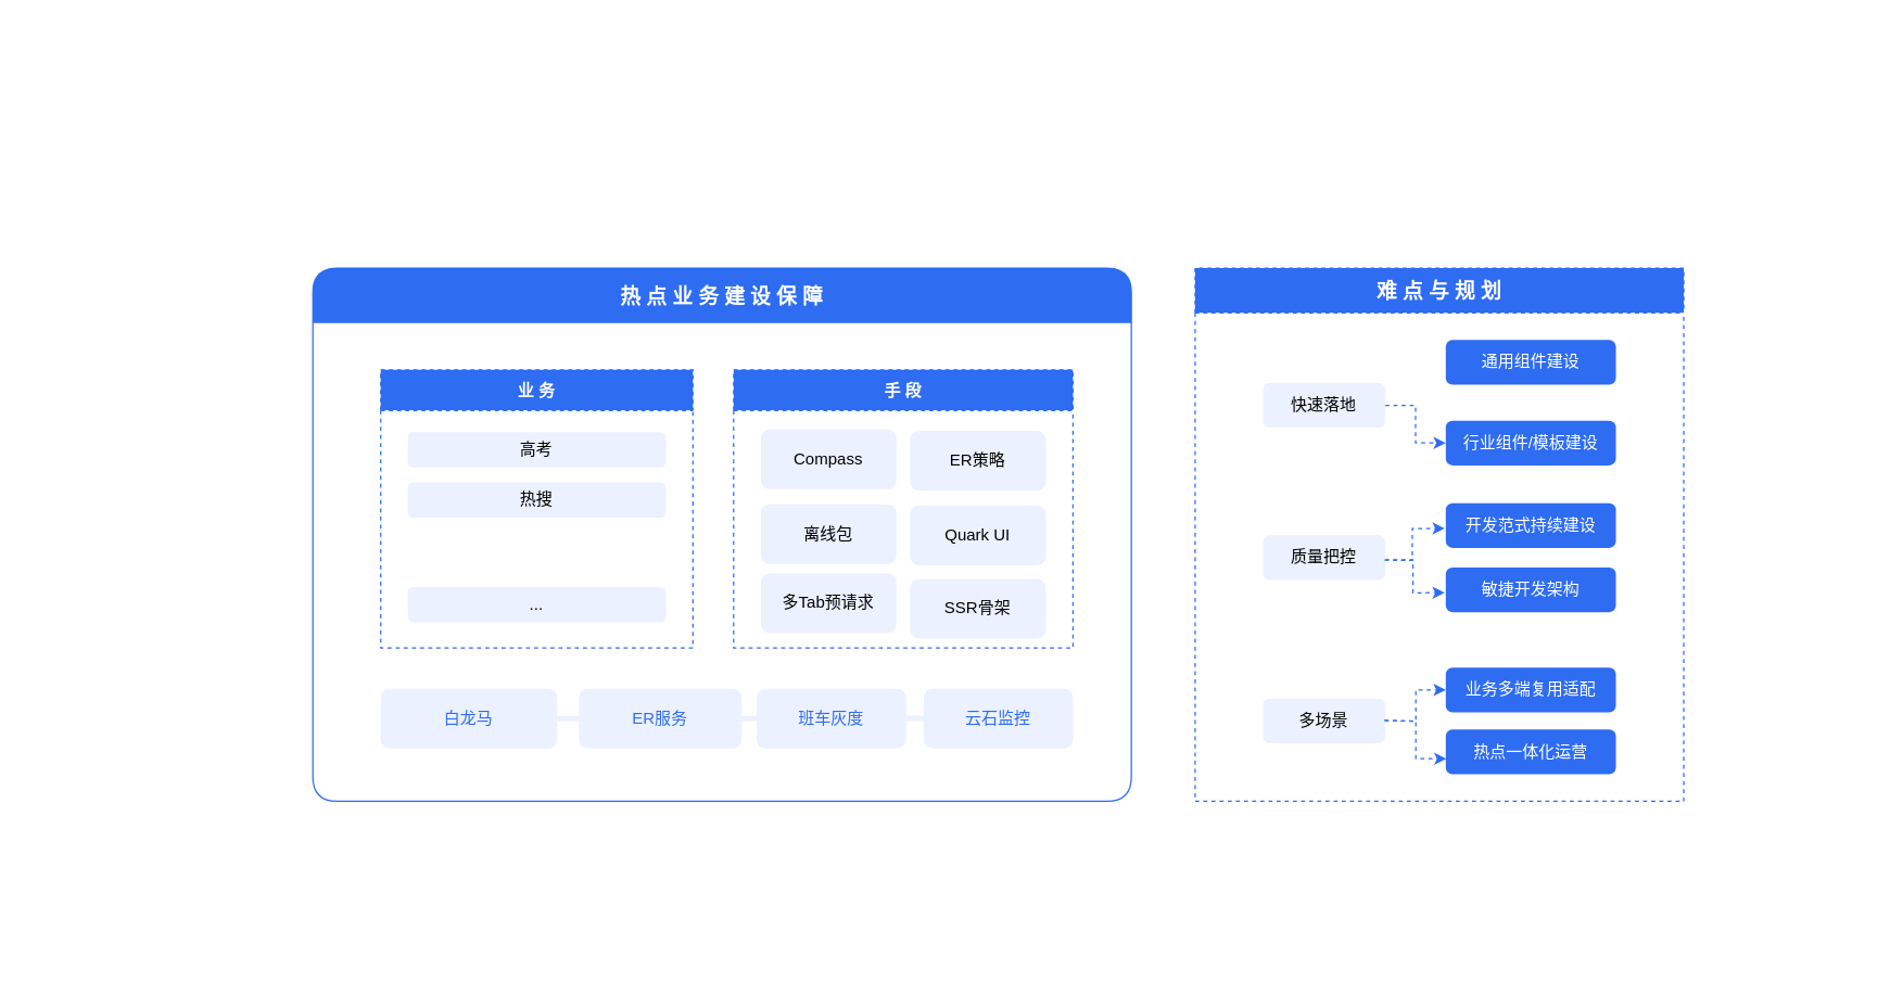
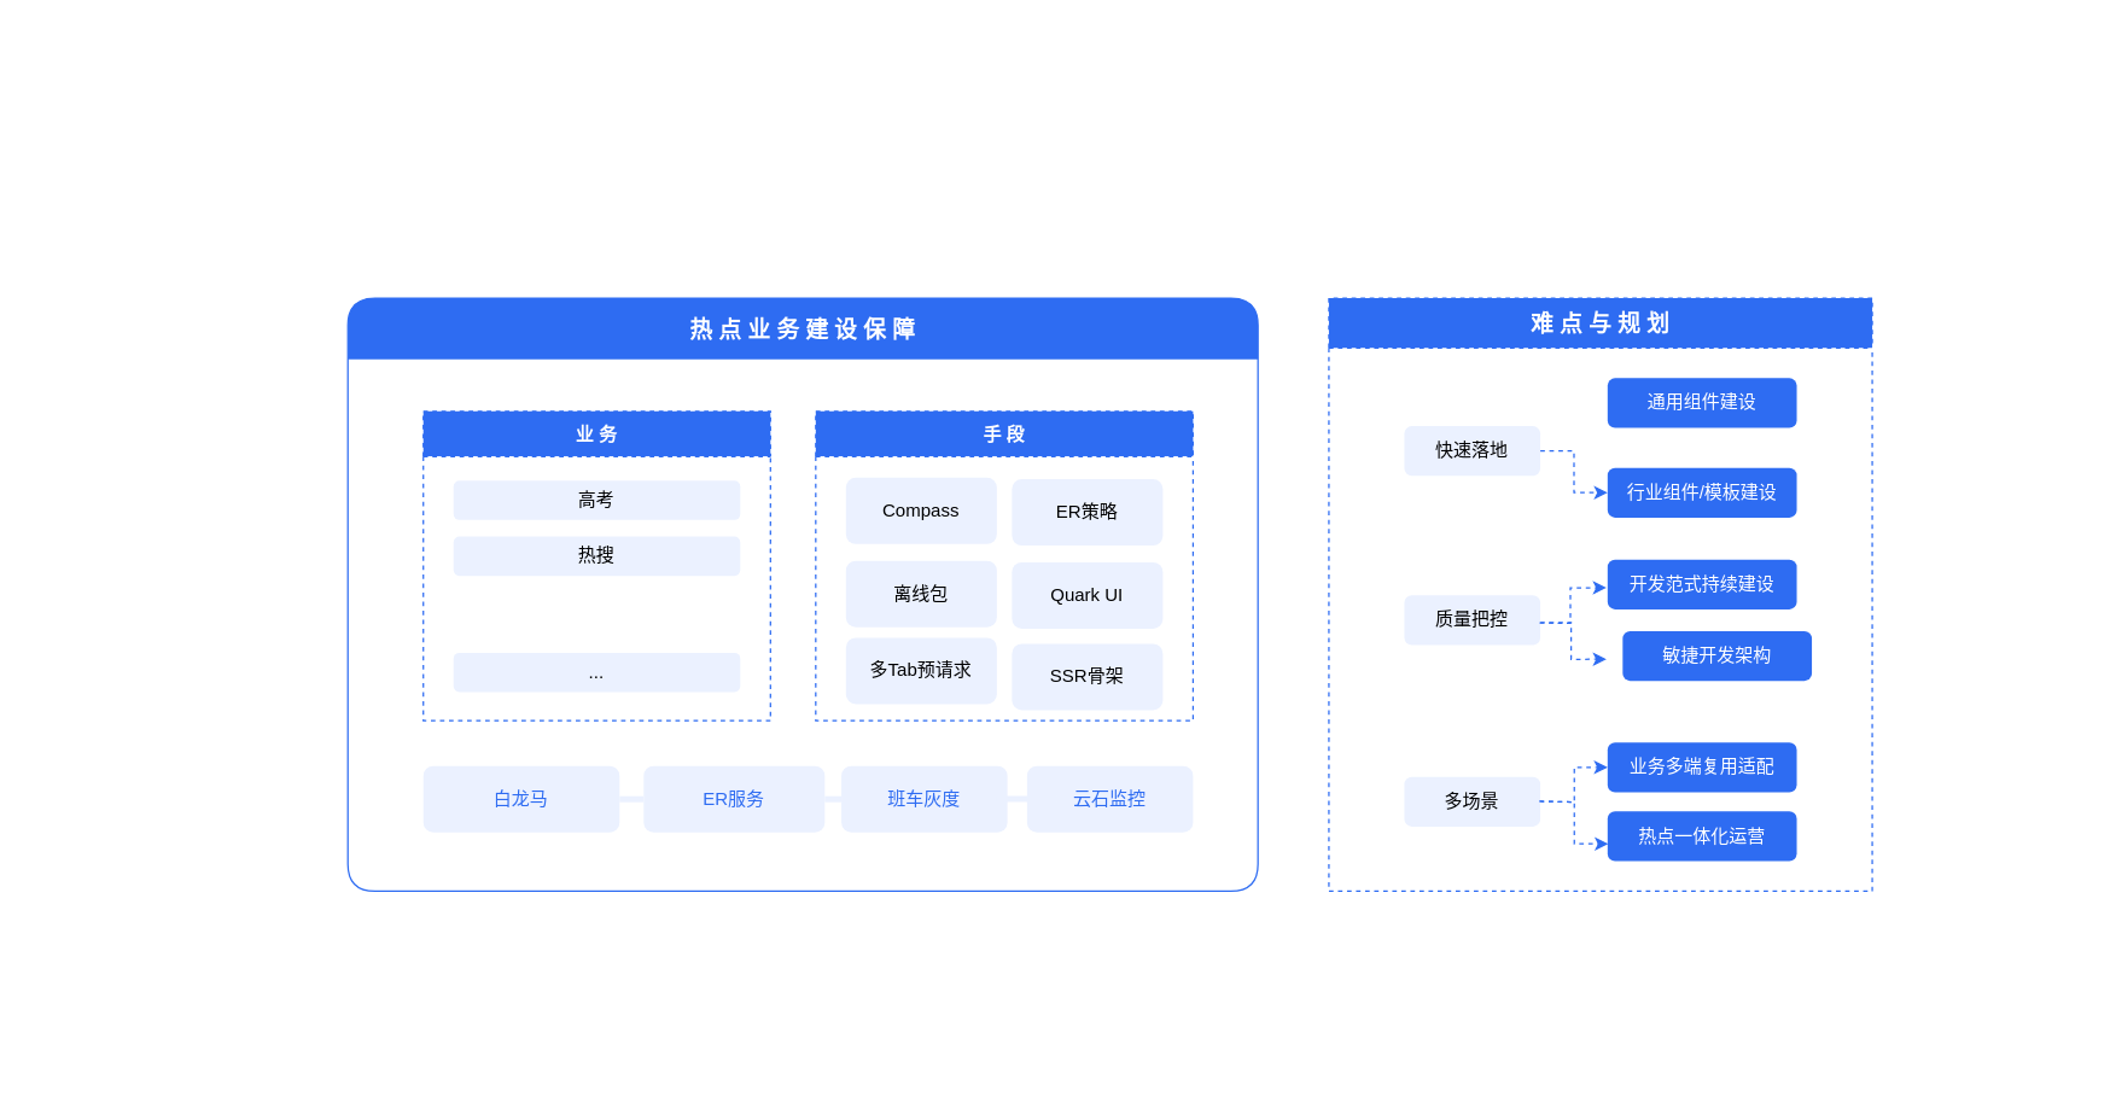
- <mxCell id="30" value="敏捷开发架构" style="rounded=1;whiteSpace=wrap;html=1;strokeColor=none;fillColor=#2E6CF2;fontColor=#FFFFFF;" vertex="1" parent="1"><mxGeometry x="1064.65" y="417.6" width="125.35" height="32.98" as="geometry" /></mxCell>
+ <mxCell id="30" value="敏捷开发架构" style="rounded=1;whiteSpace=wrap;html=1;strokeColor=none;fillColor=#2E6CF2;fontColor=#FFFFFF;" vertex="1" parent="1"><mxGeometry x="1074.65" y="417.6" width="125.35" height="32.98" as="geometry" /></mxCell>
